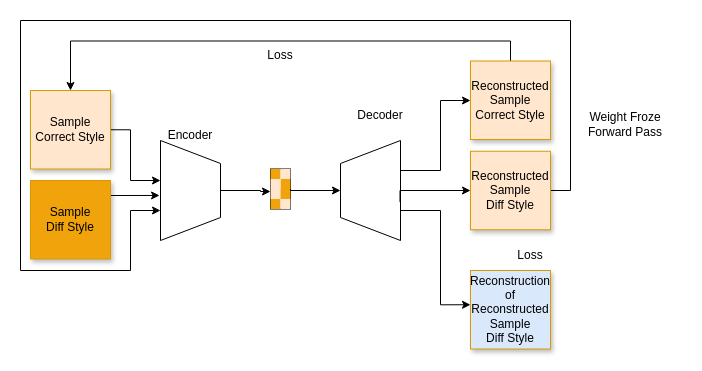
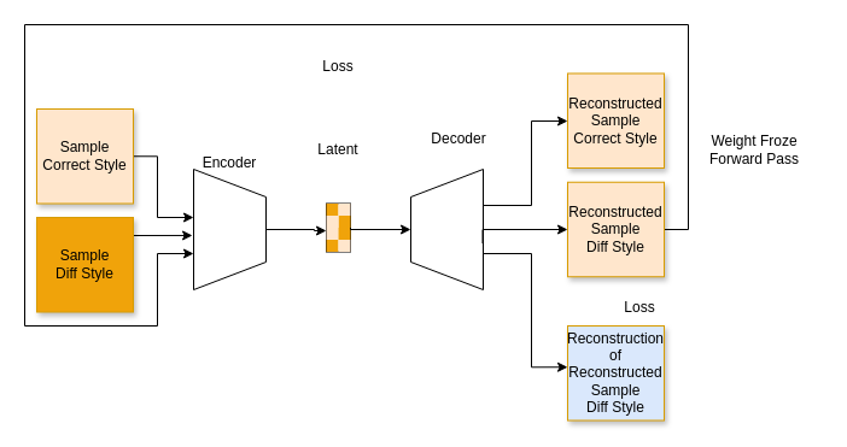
- <mxCell id="21" style="edgeStyle=orthogonalEdgeStyle;rounded=0;orthogonalLoop=1;jettySize=auto;html=1;exitX=1;exitY=0.5;exitDx=0;exitDy=0;entryX=1;entryY=0.5;entryDx=0;entryDy=0;" parent="1" source="22" target="24" edge="1"><mxGeometry relative="1" as="geometry" /></mxCell>
+ <mxCell id="19" value="Latent" style="text;html=1;strokeColor=none;fillColor=none;align=center;verticalAlign=middle;whiteSpace=wrap;rounded=0;shadow=0;sketch=0;" parent="1" vertex="1"><mxGeometry x="250" y="109" width="60" height="30" as="geometry" /></mxCell>
